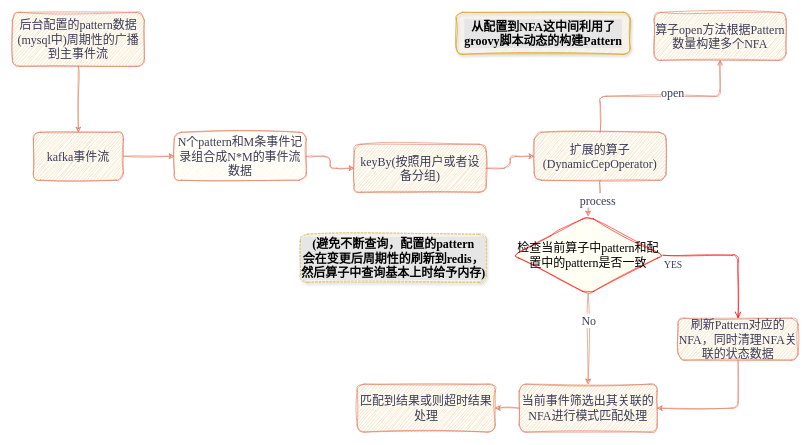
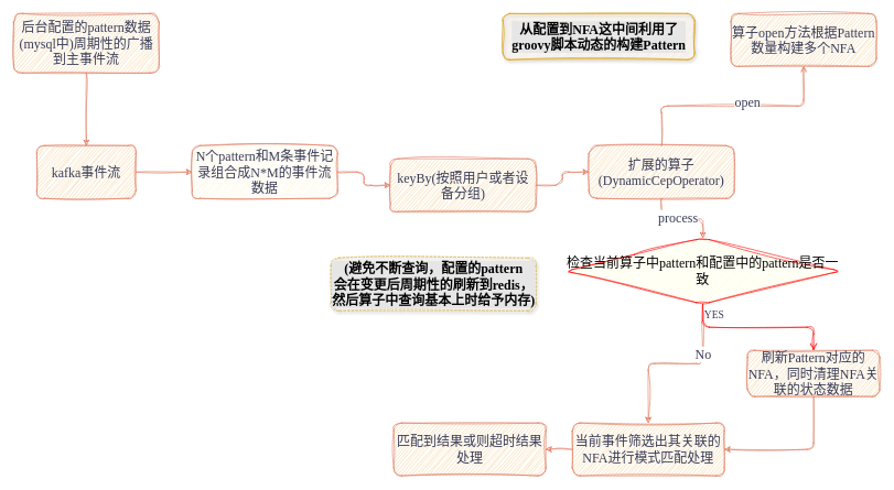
- <mxCell id="15" value="算子open方法根据Pattern数量构建多个NFA" style="rounded=1;whiteSpace=wrap;html=1;sketch=1;hachureGap=4;jiggle=2;curveFitting=1;strokeColor=#E07A5F;fontFamily=Architects Daughter;fontSource=https%3A%2F%2Ffonts.googleapis.com%2Fcss%3Ffamily%3DArchitects%2BDaughter;fontSize=20;fontColor=#393C56;fillColor=#F2CC8F;" vertex="1" parent="1"><mxGeometry x="1090" y="20" width="220" height="80" as="geometry" /></mxCell>
+ <mxCell id="15" value="算子open方法根据Pattern数量构建多个NFA" style="rounded=1;whiteSpace=wrap;html=1;sketch=1;hachureGap=4;jiggle=2;curveFitting=1;strokeColor=#E07A5F;fontFamily=Architects Daughter;fontSource=https%3A%2F%2Ffonts.googleapis.com%2Fcss%3Ffamily%3DArchitects%2BDaughter;fontSize=20;fontColor=#393C56;fillColor=#F2CC8F;" vertex="1" parent="1"><mxGeometry x="1105" y="20" width="220" height="80" as="geometry" /></mxCell>
- <mxCell id="18" value="检查当前算子中pattern和配置中的pattern是否一致" style="rhombus;whiteSpace=wrap;html=1;fontColor=#000000;fillColor=#ffffc0;strokeColor=#ff0000;rounded=1;sketch=1;hachureGap=4;jiggle=2;curveFitting=1;fontFamily=Architects Daughter;fontSource=https%3A%2F%2Ffonts.googleapis.com%2Fcss%3Ffamily%3DArchitects%2BDaughter;fontSize=20;shadow=0;" vertex="1" parent="1"><mxGeometry x="855" y="360" width="250" height="130" as="geometry" /></mxCell>
+ <mxCell id="18" value="检查当前算子中pattern和配置中的pattern是否一致" style="rhombus;whiteSpace=wrap;html=1;fontColor=#000000;fillColor=#ffffc0;strokeColor=#ff0000;rounded=1;sketch=1;hachureGap=4;jiggle=2;curveFitting=1;fontFamily=Architects Daughter;fontSource=https%3A%2F%2Ffonts.googleapis.com%2Fcss%3Ffamily%3DArchitects%2BDaughter;fontSize=20;shadow=0;" vertex="1" parent="1"><mxGeometry x="855" y="360" width="415" height="100" as="geometry" /></mxCell>
